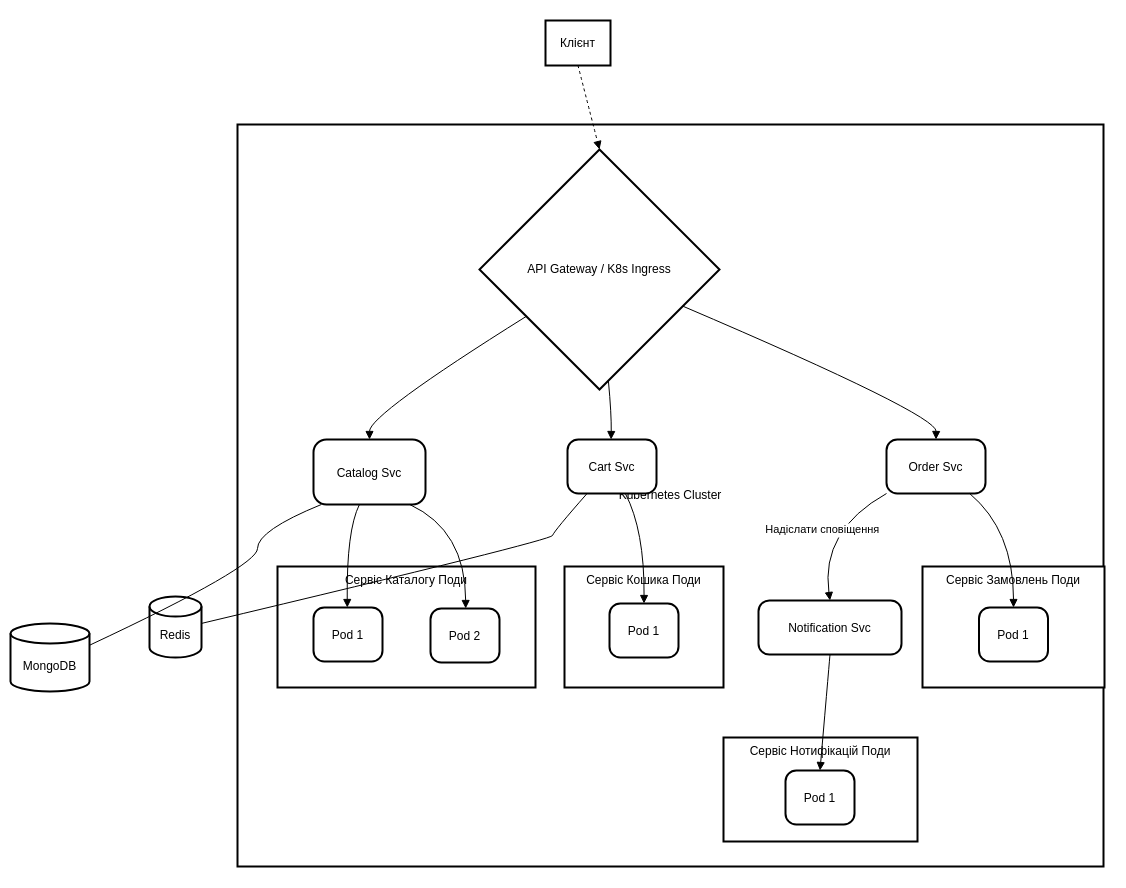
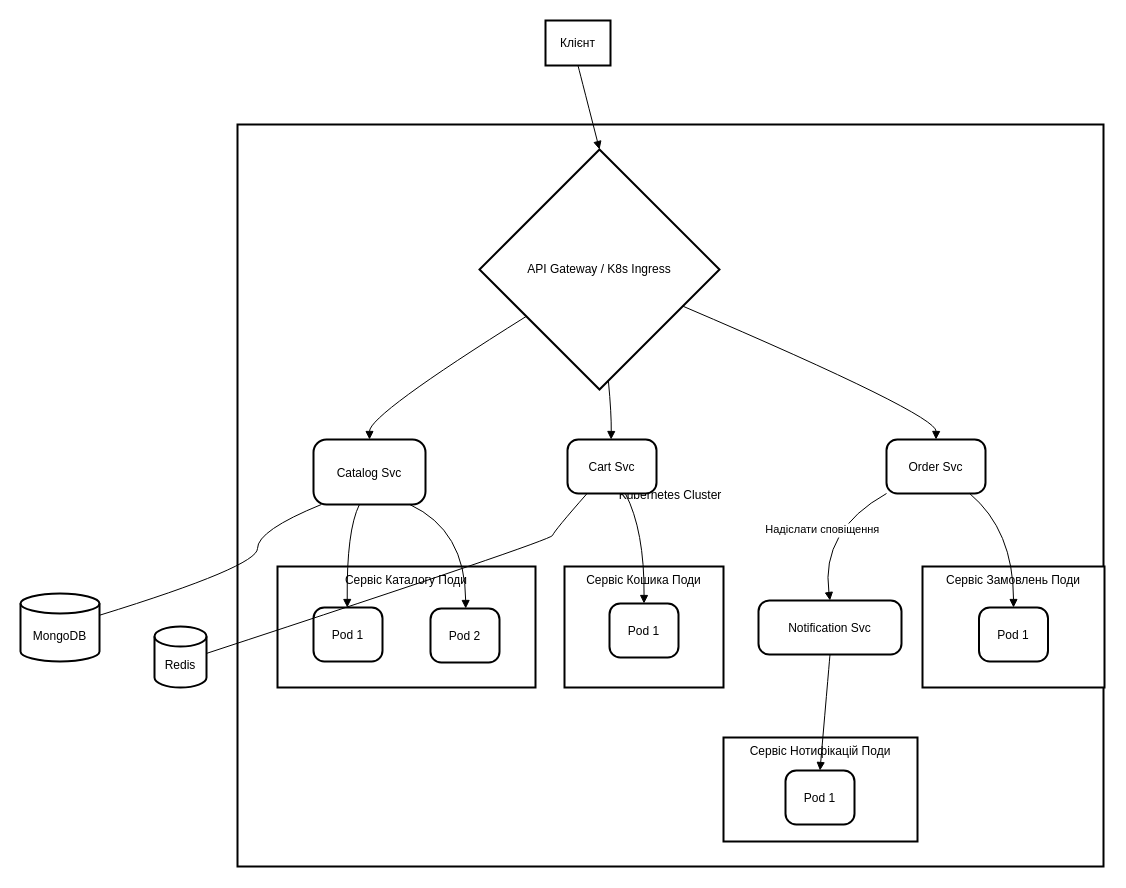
- <mxCell id="20" value="" style="curved=1;startArrow=none;endArrow=block;exitX=0.5;exitY=1;entryX=0.5;entryY=0;rounded=0;dashed=1;" edge="1" parent="1" source="7" target="8"><mxGeometry relative="1" as="geometry"><Array as="points" /></mxGeometry></mxCell>
+ <mxCell id="20" value="" style="curved=1;startArrow=none;endArrow=block;exitX=0.5;exitY=1;entryX=0.5;entryY=0;rounded=0;" edge="1" parent="1" source="7" target="8"><mxGeometry relative="1" as="geometry"><Array as="points" /></mxGeometry></mxCell>
- <mxCell id="14" value="Redis" style="shape=cylinder3;boundedLbl=1;backgroundOutline=1;size=10;strokeWidth=2;whiteSpace=wrap;" vertex="1" parent="1"><mxGeometry x="149" y="596" width="52" height="61" as="geometry" /></mxCell>
+ <mxCell id="14" value="Redis" style="shape=cylinder3;boundedLbl=1;backgroundOutline=1;size=10;strokeWidth=2;whiteSpace=wrap;" vertex="1" parent="1"><mxGeometry x="154" y="626" width="52" height="61" as="geometry" /></mxCell>
- <mxCell id="13" value="MongoDB" style="shape=cylinder3;boundedLbl=1;backgroundOutline=1;size=10;strokeWidth=2;whiteSpace=wrap;" vertex="1" parent="1"><mxGeometry x="10" y="623" width="79" height="68" as="geometry" /></mxCell>
+ <mxCell id="13" value="MongoDB" style="shape=cylinder3;boundedLbl=1;backgroundOutline=1;size=10;strokeWidth=2;whiteSpace=wrap;" vertex="1" parent="1"><mxGeometry x="20" y="593" width="79" height="68" as="geometry" /></mxCell>
